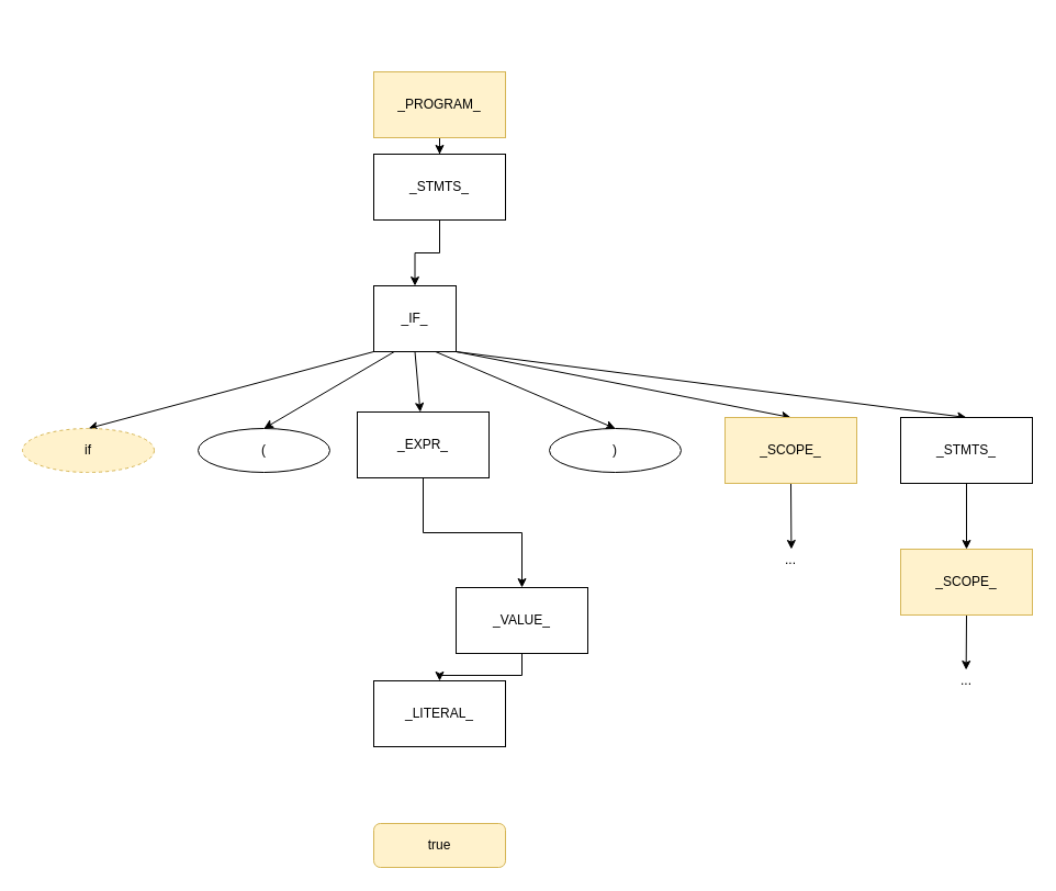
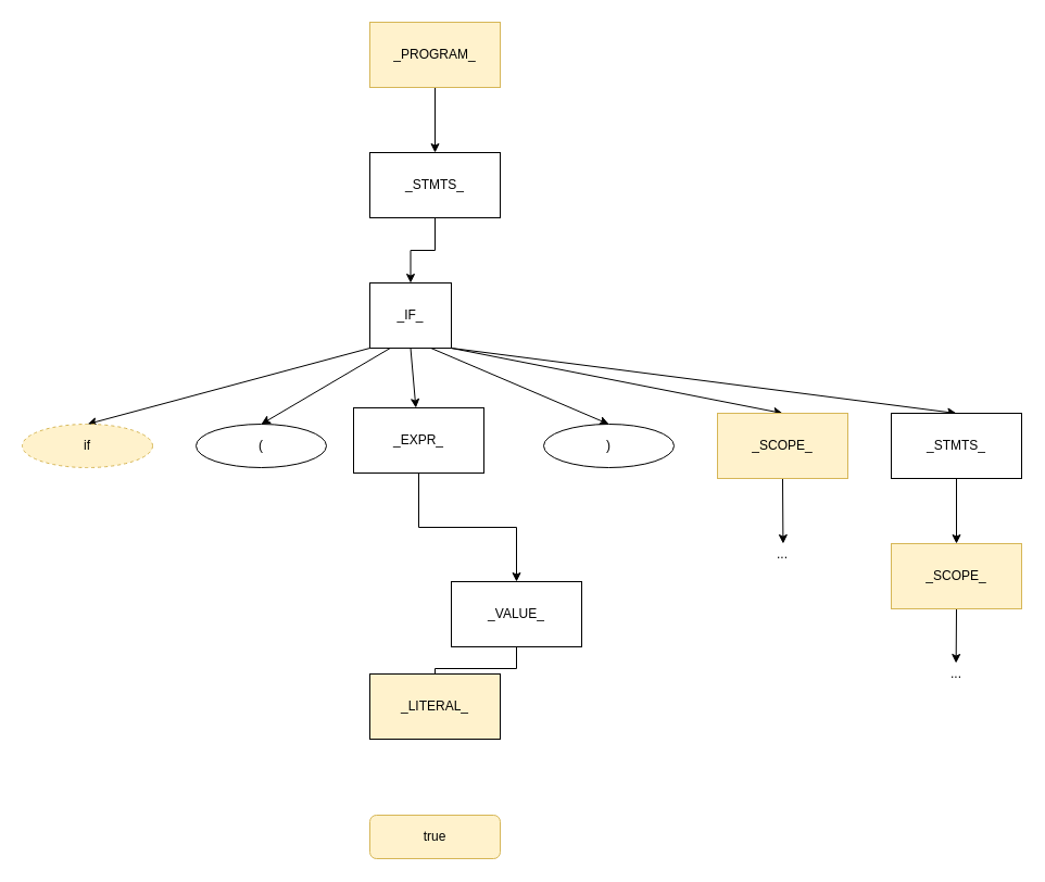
- <mxCell id="3" value="_PROGRAM_" style="rounded=0;whiteSpace=wrap;html=1;fillColor=#fff2cc;strokeColor=#d6b656;" vertex="1" parent="1"><mxGeometry x="340" y="65" width="120" height="60" as="geometry" /></mxCell>
+ <mxCell id="3" value="_PROGRAM_" style="rounded=0;whiteSpace=wrap;html=1;fillColor=#fff2cc;strokeColor=#d6b656;" vertex="1" parent="1"><mxGeometry x="340" y="20" width="120" height="60" as="geometry" /></mxCell>
- <mxCell id="17" value="" style="edgeStyle=orthogonalEdgeStyle;rounded=0;orthogonalLoop=1;jettySize=auto;html=1;" edge="1" parent="1" source="18" target="19"><mxGeometry relative="1" as="geometry" /></mxCell>
+ <mxCell id="17" value="" style="edgeStyle=orthogonalEdgeStyle;rounded=0;orthogonalLoop=1;jettySize=auto;html=1;endArrow=none;" edge="1" parent="1" source="18" target="19"><mxGeometry relative="1" as="geometry" /></mxCell>
- <mxCell id="19" value="_LITERAL_" style="rounded=0;whiteSpace=wrap;html=1;" vertex="1" parent="1"><mxGeometry x="340" y="620" width="120" height="60" as="geometry" /></mxCell>
+ <mxCell id="19" value="_LITERAL_" style="rounded=0;whiteSpace=wrap;html=1;fillColor=#fff2cc;" vertex="1" parent="1"><mxGeometry x="340" y="620" width="120" height="60" as="geometry" /></mxCell>
